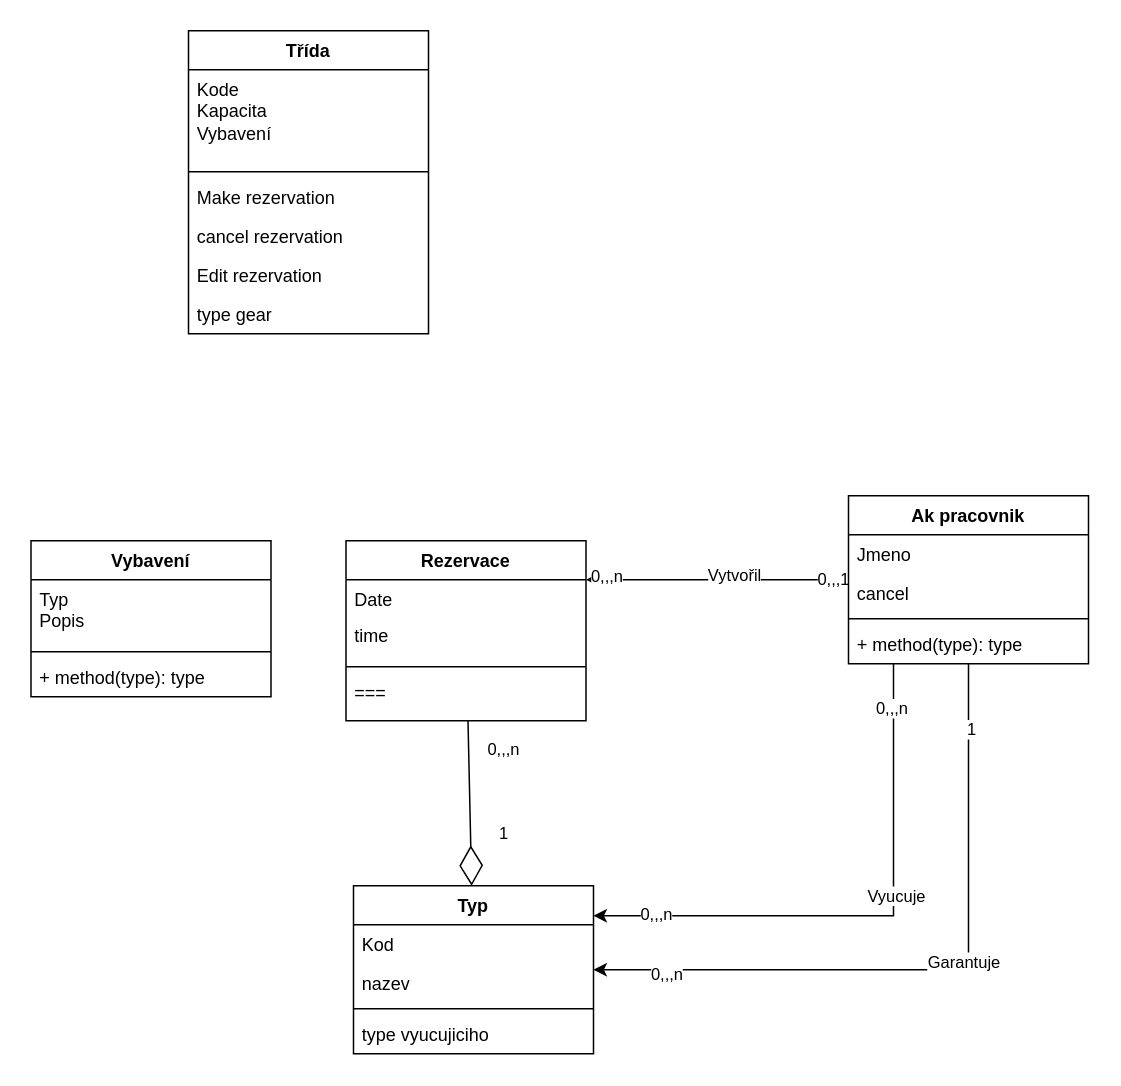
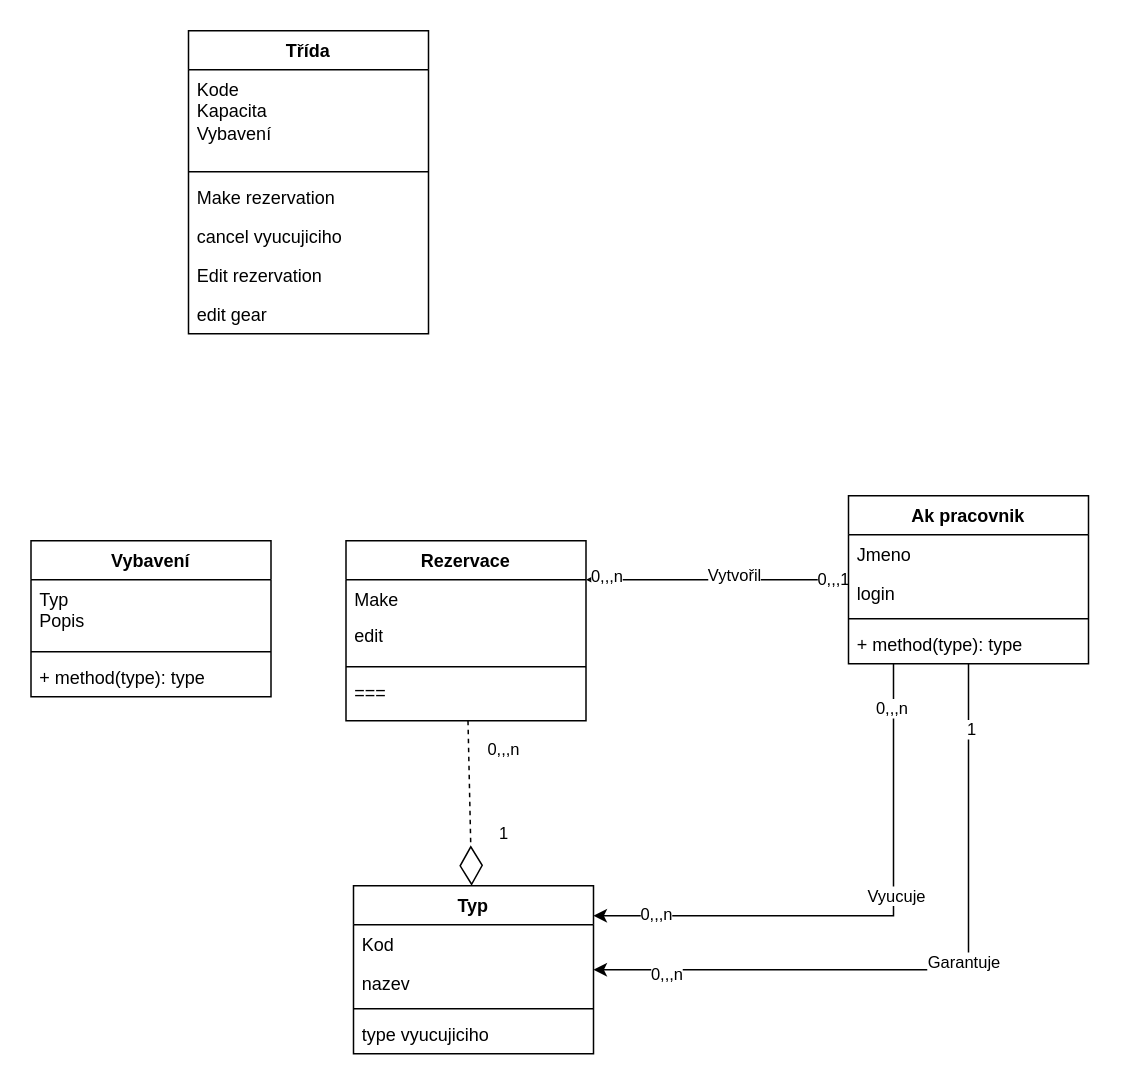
- <mxCell id="15" value="cancel rezervation" style="text;strokeColor=none;fillColor=none;align=left;verticalAlign=top;spacingLeft=4;spacingRight=4;overflow=hidden;rotatable=0;points=[[0,0.5],[1,0.5]];portConstraint=eastwest;whiteSpace=wrap;html=1;" vertex="1" parent="11"><mxGeometry y="124" width="160" height="26" as="geometry" /></mxCell>
+ <mxCell id="15" value="cancel vyucujiciho" style="text;strokeColor=none;fillColor=none;align=left;verticalAlign=top;spacingLeft=4;spacingRight=4;overflow=hidden;rotatable=0;points=[[0,0.5],[1,0.5]];portConstraint=eastwest;whiteSpace=wrap;html=1;" vertex="1" parent="11"><mxGeometry y="124" width="160" height="26" as="geometry" /></mxCell>
- <mxCell id="17" value="type gear" style="text;strokeColor=none;fillColor=none;align=left;verticalAlign=top;spacingLeft=4;spacingRight=4;overflow=hidden;rotatable=0;points=[[0,0.5],[1,0.5]];portConstraint=eastwest;whiteSpace=wrap;html=1;" vertex="1" parent="11"><mxGeometry y="176" width="160" height="26" as="geometry" /></mxCell>
+ <mxCell id="17" value="edit gear" style="text;strokeColor=none;fillColor=none;align=left;verticalAlign=top;spacingLeft=4;spacingRight=4;overflow=hidden;rotatable=0;points=[[0,0.5],[1,0.5]];portConstraint=eastwest;whiteSpace=wrap;html=1;" vertex="1" parent="11"><mxGeometry y="176" width="160" height="26" as="geometry" /></mxCell>
- <mxCell id="36" value="cancel" style="text;strokeColor=none;fillColor=none;align=left;verticalAlign=top;spacingLeft=4;spacingRight=4;overflow=hidden;rotatable=0;points=[[0,0.5],[1,0.5]];portConstraint=eastwest;whiteSpace=wrap;html=1;" vertex="1" parent="34"><mxGeometry y="52" width="160" height="26" as="geometry" /></mxCell>
+ <mxCell id="36" value="login" style="text;strokeColor=none;fillColor=none;align=left;verticalAlign=top;spacingLeft=4;spacingRight=4;overflow=hidden;rotatable=0;points=[[0,0.5],[1,0.5]];portConstraint=eastwest;whiteSpace=wrap;html=1;" vertex="1" parent="34"><mxGeometry y="52" width="160" height="26" as="geometry" /></mxCell>
- <mxCell id="3" value="Date" style="text;strokeColor=none;fillColor=none;align=left;verticalAlign=top;spacingLeft=4;spacingRight=4;overflow=hidden;rotatable=0;points=[[0,0.5],[1,0.5]];portConstraint=eastwest;whiteSpace=wrap;html=1;" vertex="1" parent="2"><mxGeometry y="26" width="160" height="24" as="geometry" /></mxCell>
+ <mxCell id="3" value="Make" style="text;strokeColor=none;fillColor=none;align=left;verticalAlign=top;spacingLeft=4;spacingRight=4;overflow=hidden;rotatable=0;points=[[0,0.5],[1,0.5]];portConstraint=eastwest;whiteSpace=wrap;html=1;" vertex="1" parent="2"><mxGeometry y="26" width="160" height="24" as="geometry" /></mxCell>
- <mxCell id="4" value="time" style="text;strokeColor=none;fillColor=none;align=left;verticalAlign=top;spacingLeft=4;spacingRight=4;overflow=hidden;rotatable=0;points=[[0,0.5],[1,0.5]];portConstraint=eastwest;whiteSpace=wrap;html=1;" vertex="1" parent="2"><mxGeometry y="50" width="160" height="30" as="geometry" /></mxCell>
+ <mxCell id="4" value="edit" style="text;strokeColor=none;fillColor=none;align=left;verticalAlign=top;spacingLeft=4;spacingRight=4;overflow=hidden;rotatable=0;points=[[0,0.5],[1,0.5]];portConstraint=eastwest;whiteSpace=wrap;html=1;" vertex="1" parent="2"><mxGeometry y="50" width="160" height="30" as="geometry" /></mxCell>
- <mxCell id="27" value="" style="endArrow=diamondThin;endFill=0;endSize=24;html=1;rounded=0;" edge="1" parent="1" source="2" target="22"><mxGeometry width="160" relative="1" as="geometry"><mxPoint x="505" y="480" as="sourcePoint" /><mxPoint x="665" y="480" as="targetPoint" /></mxGeometry></mxCell>
+ <mxCell id="27" value="" style="endArrow=diamondThin;endFill=0;endSize=24;html=1;rounded=0;dashed=1;" edge="1" parent="1" source="2" target="22"><mxGeometry width="160" relative="1" as="geometry"><mxPoint x="505" y="480" as="sourcePoint" /><mxPoint x="665" y="480" as="targetPoint" /></mxGeometry></mxCell>
